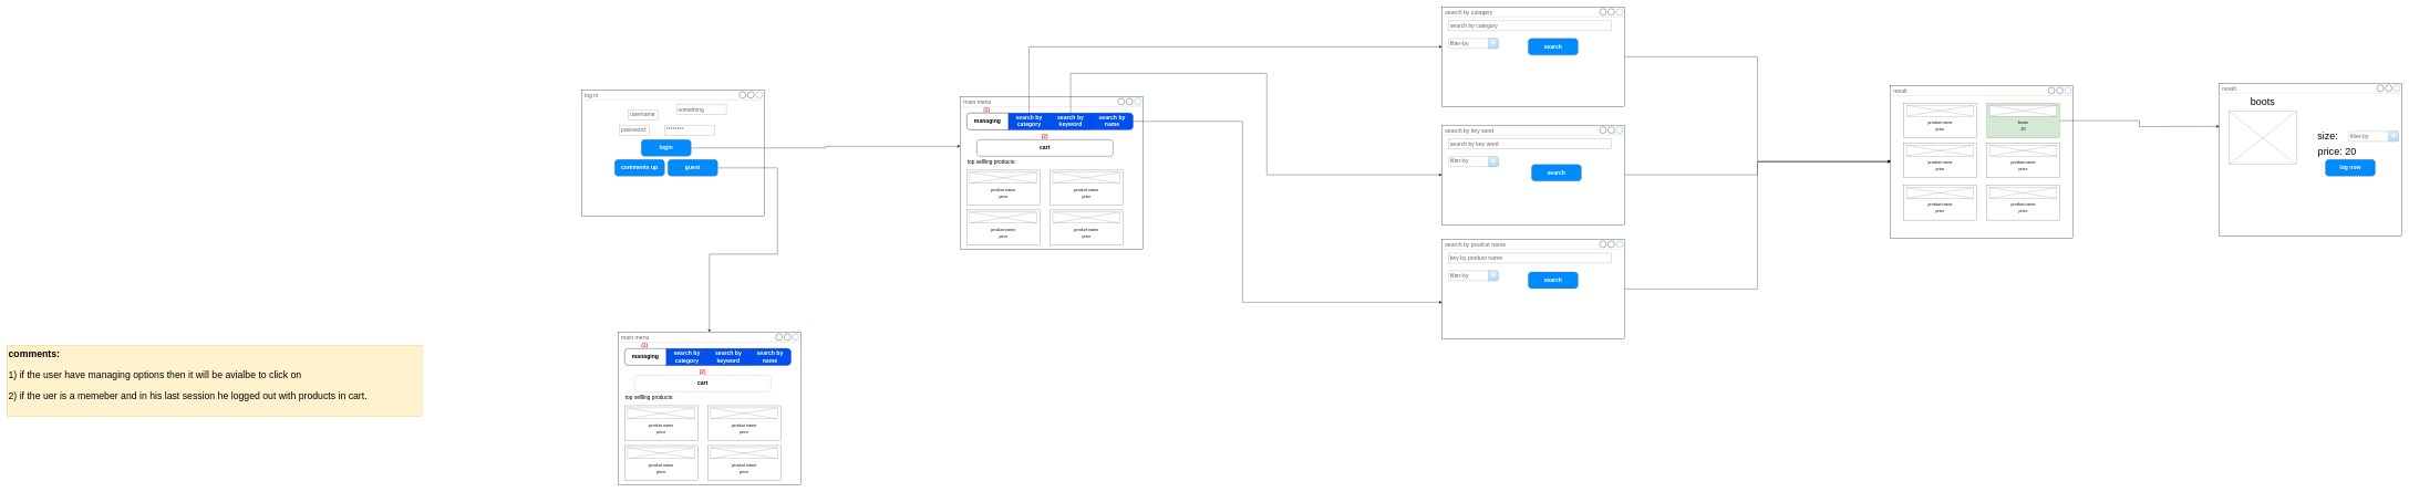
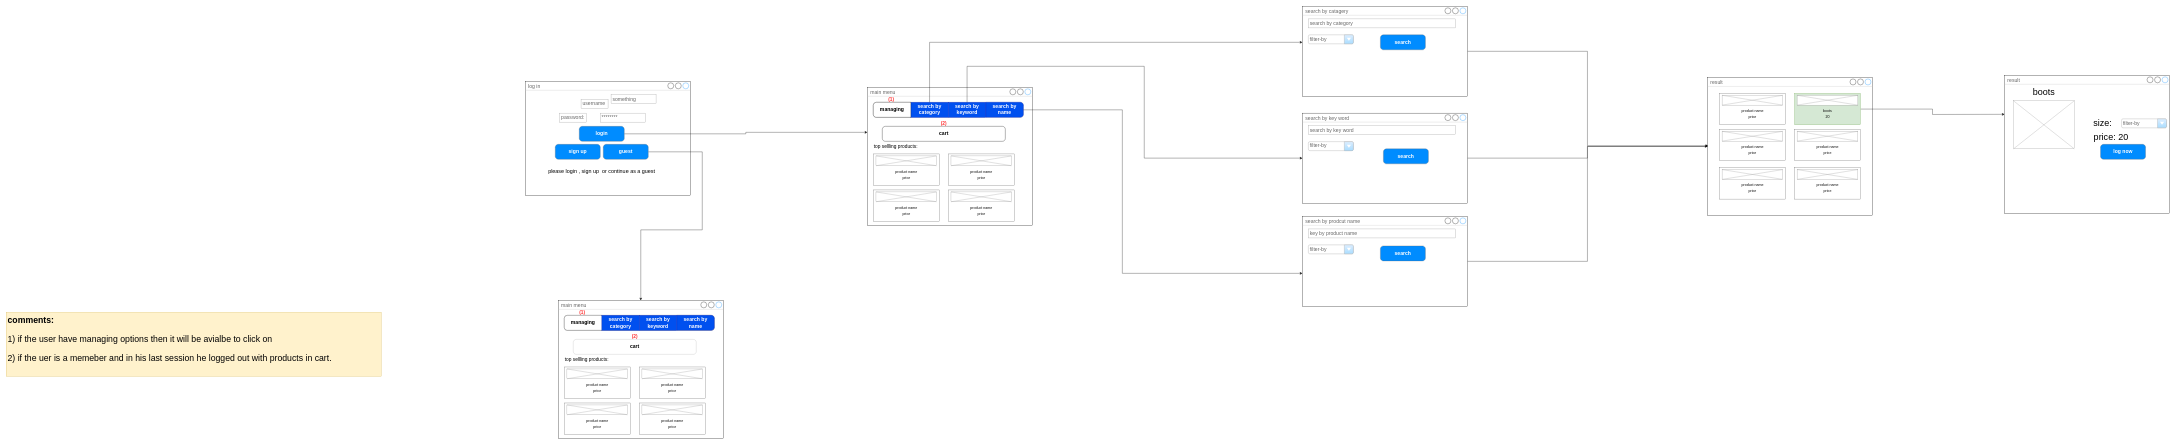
- <mxCell id="6" value="username" style="strokeWidth=1;shadow=0;dashed=0;align=center;html=1;shape=mxgraph.mockup.forms.pwField;strokeColor=#999999;mainText=;align=left;fontColor=#666666;fontSize=17;spacingLeft=3;" parent="1" vertex="1"><mxGeometry x="1891" y="330" width="90" height="30" as="geometry" /></mxCell>
+ <mxCell id="6" value="username" style="strokeWidth=1;shadow=0;dashed=0;align=center;html=1;shape=mxgraph.mockup.forms.pwField;strokeColor=#999999;mainText=;align=left;fontColor=#666666;fontSize=17;spacingLeft=3;" parent="1" vertex="1"><mxGeometry x="1936" y="330" width="90" height="30" as="geometry" /></mxCell>
- <mxCell id="10" value="comments up" style="strokeWidth=1;shadow=0;dashed=0;align=center;html=1;shape=mxgraph.mockup.buttons.button;strokeColor=#666666;fontColor=#ffffff;mainText=;buttonStyle=round;fontSize=17;fontStyle=1;fillColor=#008cff;whiteSpace=wrap;" parent="1" vertex="1"><mxGeometry x="1850" y="480" width="150" height="50" as="geometry" /></mxCell>
+ <mxCell id="10" value="sign up" style="strokeWidth=1;shadow=0;dashed=0;align=center;html=1;shape=mxgraph.mockup.buttons.button;strokeColor=#666666;fontColor=#ffffff;mainText=;buttonStyle=round;fontSize=17;fontStyle=1;fillColor=#008cff;whiteSpace=wrap;" parent="1" vertex="1"><mxGeometry x="1850" y="480" width="150" height="50" as="geometry" /></mxCell>
+ <mxCell id="7" value="please login , sign up&amp;nbsp; or continue as a guest" style="text;html=1;strokeColor=none;fillColor=none;align=center;verticalAlign=middle;whiteSpace=wrap;rounded=0;fontSize=18;" parent="1" vertex="1"><mxGeometry x="1815" y="545" width="380" height="50" as="geometry" /></mxCell>
